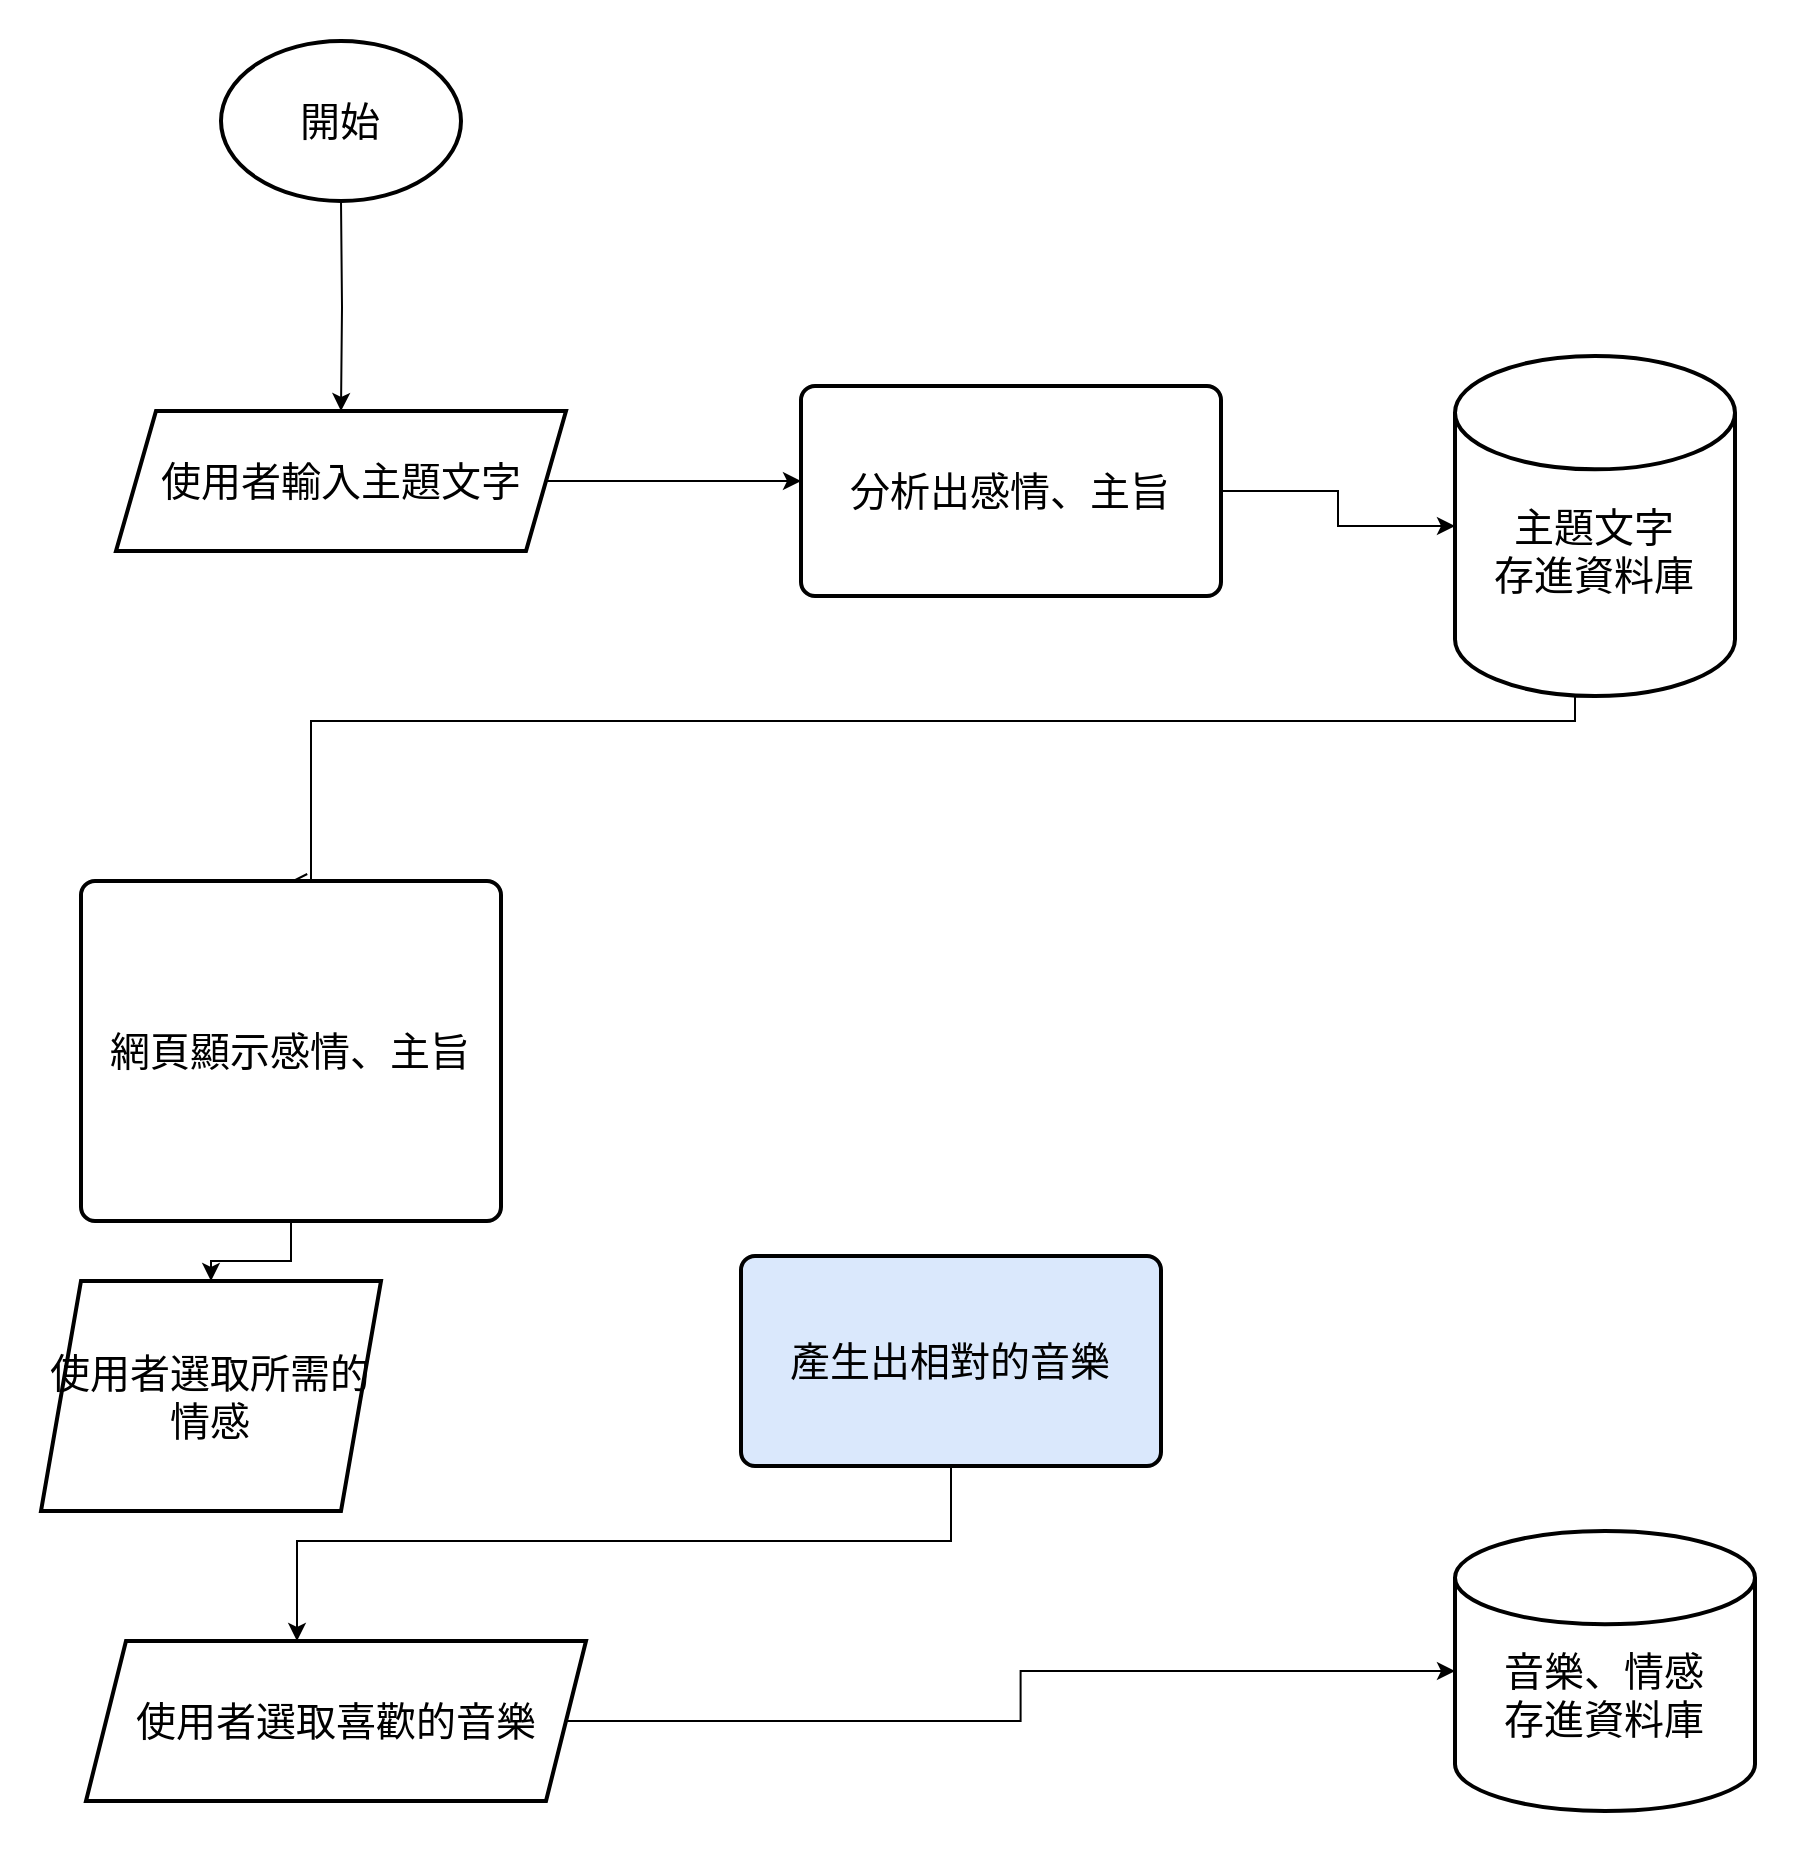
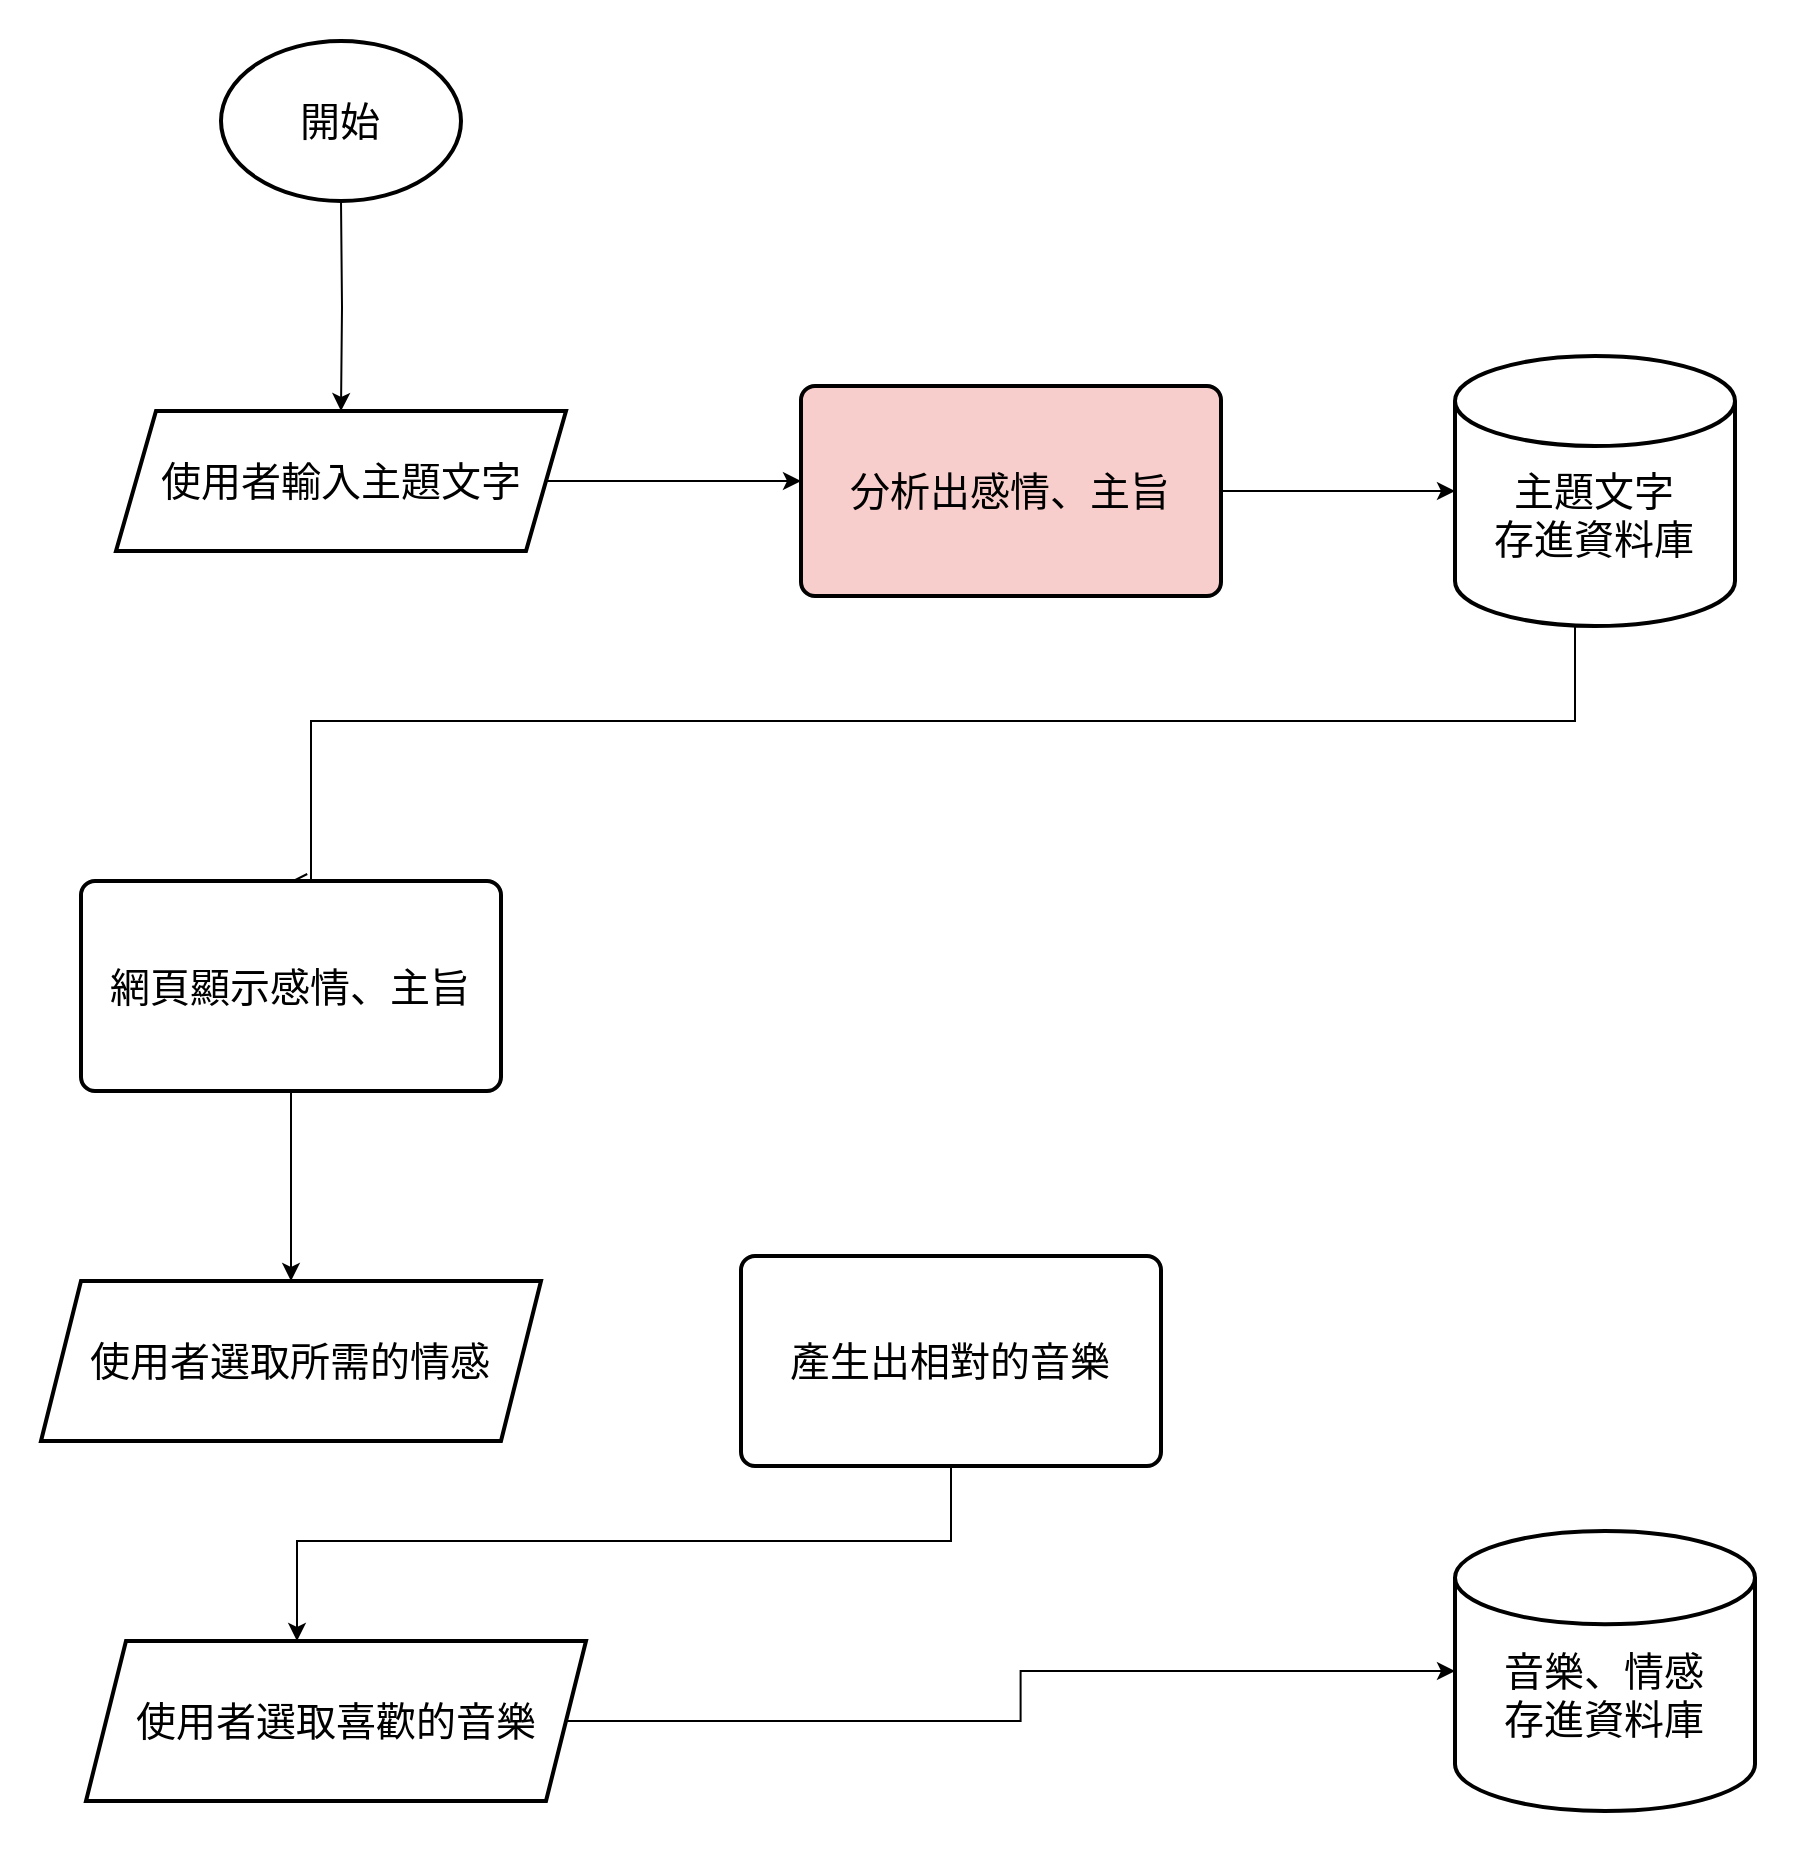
- <mxCell id="6" value="&lt;font style=&quot;font-size: 20px;&quot;&gt;分析出感情、主旨&lt;br&gt;&lt;/font&gt;" style="rounded=1;whiteSpace=wrap;html=1;absoluteArcSize=1;arcSize=14;strokeWidth=2;" parent="1" vertex="1"><mxGeometry x="400" y="192.5" width="210" height="105" as="geometry" /></mxCell>
+ <mxCell id="6" value="&lt;font style=&quot;font-size: 20px;&quot;&gt;分析出感情、主旨&lt;br&gt;&lt;/font&gt;" style="rounded=1;whiteSpace=wrap;html=1;absoluteArcSize=1;arcSize=14;strokeWidth=2;fillColor=#f8cecc;" parent="1" vertex="1"><mxGeometry x="400" y="192.5" width="210" height="105" as="geometry" /></mxCell>
- <mxCell id="9" value="&lt;font style=&quot;font-size: 20px;&quot;&gt;&lt;br&gt;主題文字&lt;br&gt;存進資料庫&lt;/font&gt;" style="strokeWidth=2;html=1;shape=mxgraph.flowchart.database;whiteSpace=wrap;" vertex="1" parent="1"><mxGeometry x="727" y="177.5" width="140" height="170" as="geometry" /></mxCell>
+ <mxCell id="9" value="&lt;font style=&quot;font-size: 20px;&quot;&gt;&lt;br&gt;主題文字&lt;br&gt;存進資料庫&lt;/font&gt;" style="strokeWidth=2;html=1;shape=mxgraph.flowchart.database;whiteSpace=wrap;" vertex="1" parent="1"><mxGeometry x="727" y="177.5" width="140" height="135" as="geometry" /></mxCell>
- <mxCell id="11" value="&lt;font style=&quot;font-size: 20px;&quot;&gt;網頁顯示感情、主旨&lt;br&gt;&lt;/font&gt;" style="rounded=1;whiteSpace=wrap;html=1;absoluteArcSize=1;arcSize=14;strokeWidth=2;" vertex="1" parent="1"><mxGeometry x="40" y="440" width="210" height="170" as="geometry" /></mxCell>
+ <mxCell id="11" value="&lt;font style=&quot;font-size: 20px;&quot;&gt;網頁顯示感情、主旨&lt;br&gt;&lt;/font&gt;" style="rounded=1;whiteSpace=wrap;html=1;absoluteArcSize=1;arcSize=14;strokeWidth=2;" vertex="1" parent="1"><mxGeometry x="40" y="440" width="210" height="105" as="geometry" /></mxCell>
- <mxCell id="14" value="&lt;font style=&quot;font-size: 20px;&quot;&gt;產生出相對的音樂&lt;br&gt;&lt;/font&gt;" style="rounded=1;whiteSpace=wrap;html=1;absoluteArcSize=1;arcSize=14;strokeWidth=2;fillColor=#dae8fc;" vertex="1" parent="1"><mxGeometry x="370" y="627.5" width="210" height="105" as="geometry" /></mxCell>
+ <mxCell id="14" value="&lt;font style=&quot;font-size: 20px;&quot;&gt;產生出相對的音樂&lt;br&gt;&lt;/font&gt;" style="rounded=1;whiteSpace=wrap;html=1;absoluteArcSize=1;arcSize=14;strokeWidth=2;" vertex="1" parent="1"><mxGeometry x="370" y="627.5" width="210" height="105" as="geometry" /></mxCell>
- <mxCell id="12" value="&lt;font style=&quot;font-size: 20px;&quot;&gt;使用者選取所需的情感&lt;/font&gt;" style="shape=parallelogram;perimeter=parallelogramPerimeter;whiteSpace=wrap;html=1;fixedSize=1;strokeWidth=2;" vertex="1" parent="1"><mxGeometry x="20" y="640" width="170" height="115" as="geometry" /></mxCell>
+ <mxCell id="12" value="&lt;font style=&quot;font-size: 20px;&quot;&gt;使用者選取所需的情感&lt;/font&gt;" style="shape=parallelogram;perimeter=parallelogramPerimeter;whiteSpace=wrap;html=1;fixedSize=1;strokeWidth=2;" vertex="1" parent="1"><mxGeometry x="20" y="640" width="250" height="80" as="geometry" /></mxCell>
